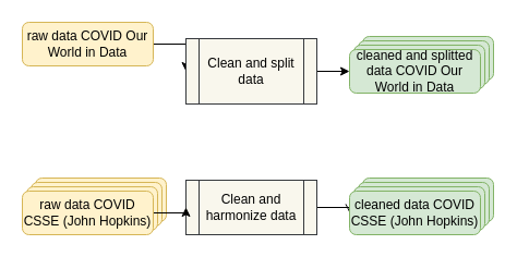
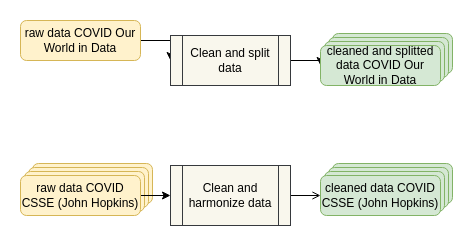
- <mxCell id="12" value="Clean and split data" style="shape=process;whiteSpace=wrap;html=1;backgroundOutline=1;fillColor=#f9f7ed;strokeColor=#36393d;" vertex="1" parent="1"><mxGeometry x="170" y="35" width="120" height="60" as="geometry" /></mxCell>
+ <mxCell id="12" value="Clean and split data" style="shape=process;whiteSpace=wrap;html=1;backgroundOutline=1;fillColor=#f9f7ed;strokeColor=#36393d;" vertex="1" parent="1"><mxGeometry x="170" y="35" width="120" height="50" as="geometry" /></mxCell>
- <mxCell id="6" value="Clean and harmonize data" style="shape=process;whiteSpace=wrap;html=1;backgroundOutline=1;fillColor=#f9f7ed;strokeColor=#36393d;" parent="1" vertex="1"><mxGeometry x="170" y="165" width="120" height="50" as="geometry" /></mxCell>
+ <mxCell id="6" value="Clean and harmonize data" style="shape=process;whiteSpace=wrap;html=1;backgroundOutline=1;fillColor=#f9f7ed;strokeColor=#36393d;" parent="1" vertex="1"><mxGeometry x="170" y="165" width="120" height="60" as="geometry" /></mxCell>
